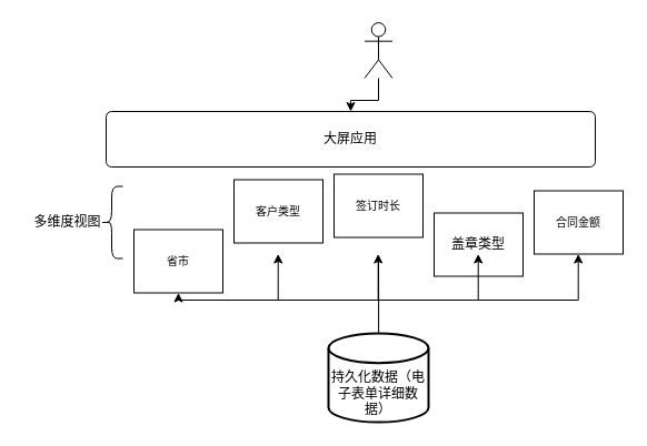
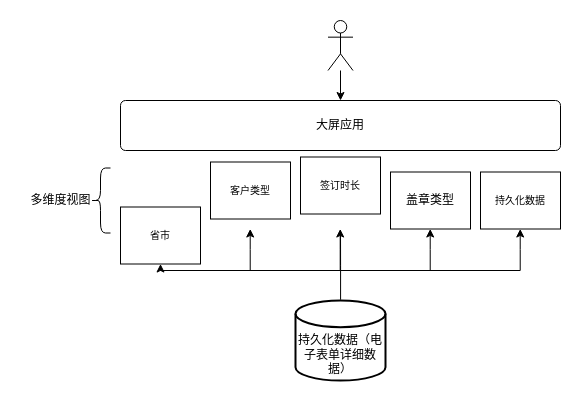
- <mxCell id="19" value="大屏应用" style="rounded=1;arcSize=10;whiteSpace=wrap;html=1;align=center;" vertex="1" parent="2"><mxGeometry x="75" y="80" width="440" height="50" as="geometry" /></mxCell>
+ <mxCell id="19" value="大屏应用" style="rounded=1;arcSize=10;whiteSpace=wrap;html=1;align=center;" vertex="1" parent="2"><mxGeometry x="100" y="80" width="440" height="50" as="geometry" /></mxCell>
- <mxCell id="11" value="&lt;font style=&quot;font-size: 10px;&quot;&gt;合同金额&lt;/font&gt;" style="rounded=0;whiteSpace=wrap;html=1;" vertex="1" parent="2"><mxGeometry x="460" y="151.5" width="80" height="57" as="geometry" /></mxCell>
+ <mxCell id="11" value="&lt;font style=&quot;font-size: 10px;&quot;&gt;持久化数据&lt;/font&gt;" style="rounded=0;whiteSpace=wrap;html=1;" vertex="1" parent="2"><mxGeometry x="460" y="151.5" width="80" height="57" as="geometry" /></mxCell>
- <mxCell id="10" value="盖章类型" style="rounded=0;whiteSpace=wrap;html=1;" vertex="1" parent="2"><mxGeometry x="370" y="171.5" width="80" height="57" as="geometry" /></mxCell>
+ <mxCell id="10" value="盖章类型" style="rounded=0;whiteSpace=wrap;html=1;" vertex="1" parent="2"><mxGeometry x="370" y="151.5" width="80" height="57" as="geometry" /></mxCell>
